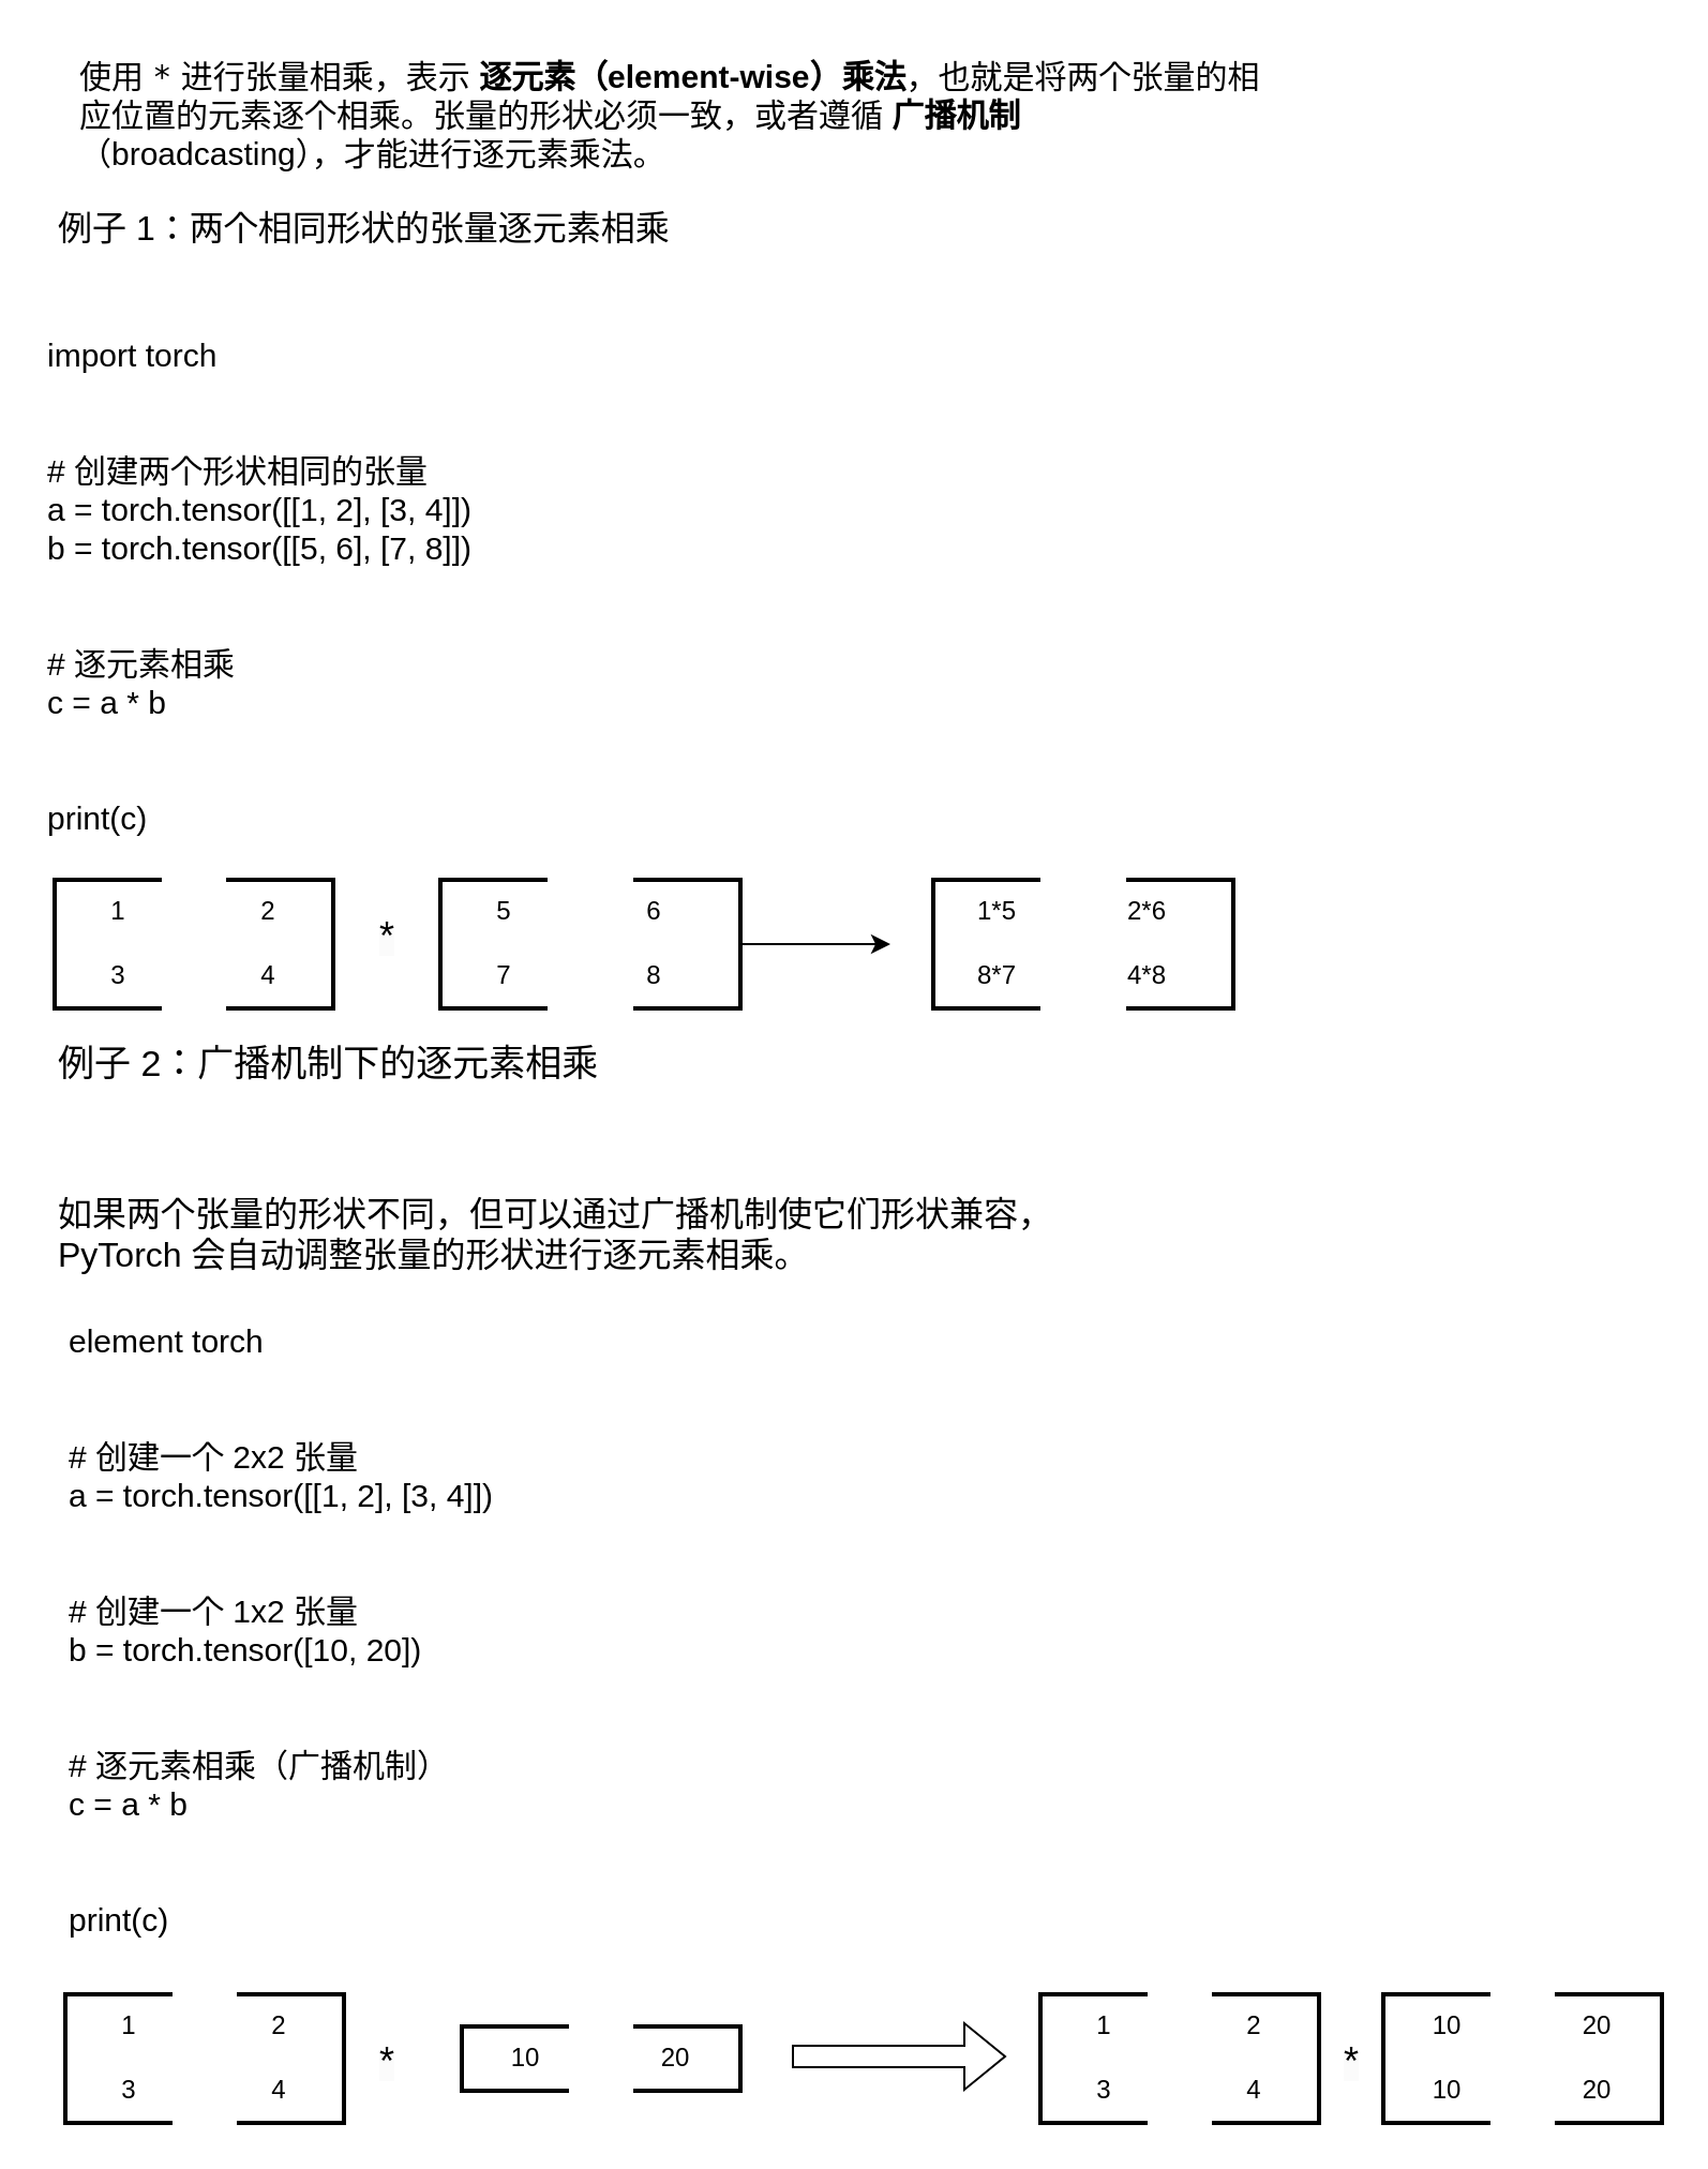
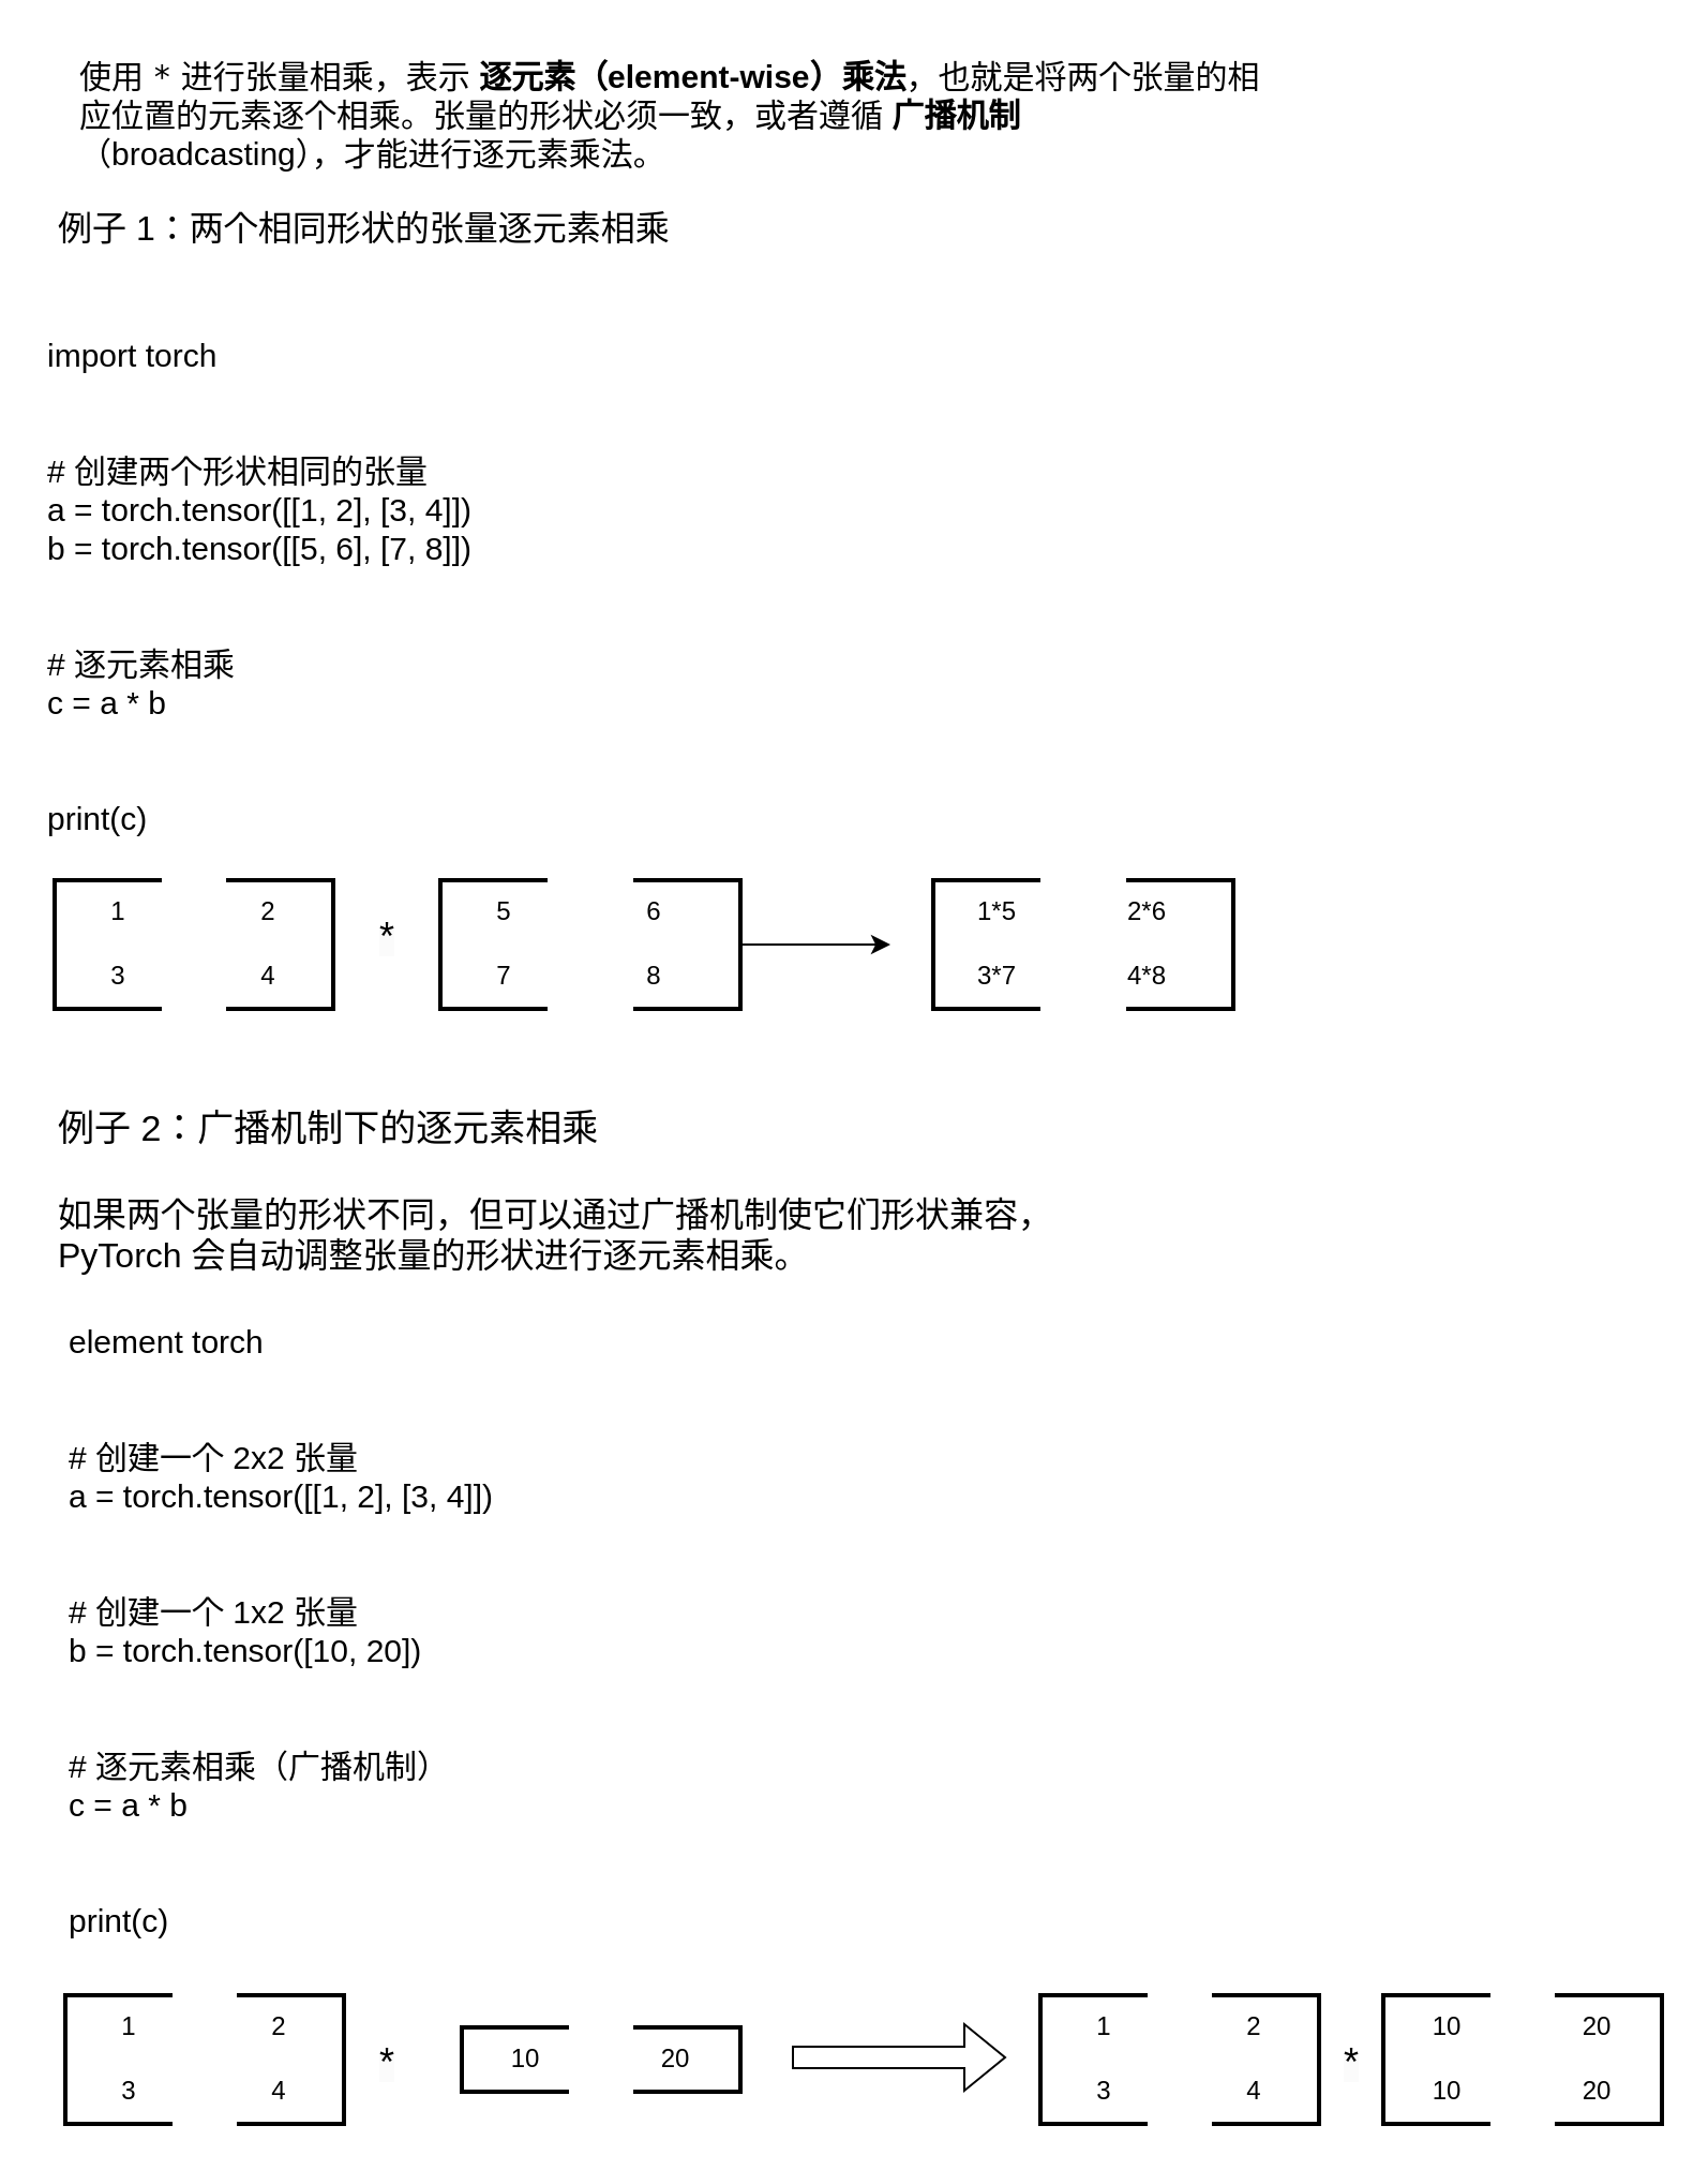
- <mxCell id="22" value="8*7" style="text;strokeColor=none;align=center;fillColor=none;html=1;verticalAlign=middle;whiteSpace=wrap;rounded=0;" vertex="1" parent="1"><mxGeometry x="435" y="440" width="60" height="30" as="geometry" /></mxCell>
+ <mxCell id="22" value="3*7" style="text;strokeColor=none;align=center;fillColor=none;html=1;verticalAlign=middle;whiteSpace=wrap;rounded=0;" vertex="1" parent="1"><mxGeometry x="435" y="440" width="60" height="30" as="geometry" /></mxCell>
- <mxCell id="25" value="&lt;font style=&quot;font-size: 17px;&quot;&gt;例子 2：广播机制下的逐元素相乘&lt;/font&gt;" style="text;whiteSpace=wrap;html=1;" vertex="1" parent="1"><mxGeometry x="25" y="480" width="365" height="40" as="geometry" /></mxCell>
+ <mxCell id="25" value="&lt;font style=&quot;font-size: 17px;&quot;&gt;例子 2：广播机制下的逐元素相乘&lt;/font&gt;" style="text;whiteSpace=wrap;html=1;" vertex="1" parent="1"><mxGeometry x="25" y="510" width="365" height="40" as="geometry" /></mxCell>
